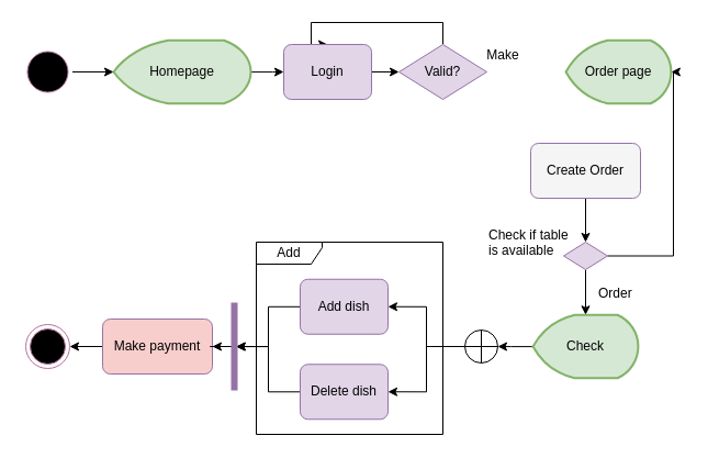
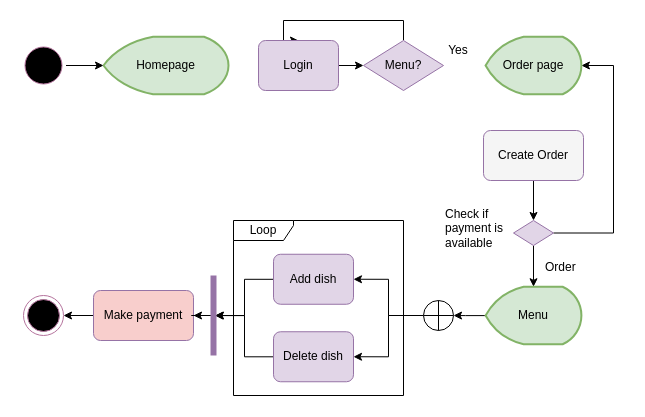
- <mxCell id="4" value="Make" style="text;html=1;align=center;verticalAlign=middle;whiteSpace=wrap;rounded=0;strokeWidth=1;" parent="1" vertex="1"><mxGeometry x="433" y="40" width="50" height="20" as="geometry" /></mxCell>
+ <mxCell id="4" value="Yes" style="text;html=1;align=center;verticalAlign=middle;whiteSpace=wrap;rounded=0;strokeWidth=1;" parent="1" vertex="1"><mxGeometry x="433" y="40" width="50" height="20" as="geometry" /></mxCell>
- <mxCell id="23" style="edgeStyle=orthogonalEdgeStyle;rounded=0;orthogonalLoop=1;jettySize=auto;html=1;entryX=0;entryY=0.5;entryDx=0;entryDy=0;" edge="1" parent="1" source="24" target="8"><mxGeometry relative="1" as="geometry" /></mxCell>
- <mxCell id="3" value="Valid?" style="strokeWidth=1;html=1;shape=mxgraph.flowchart.decision;whiteSpace=wrap;fillColor=#e1d5e7;strokeColor=#9673a6;" parent="1" vertex="1"><mxGeometry x="363" y="40" width="80" height="50" as="geometry" /></mxCell>
+ <mxCell id="3" value="Menu?" style="strokeWidth=1;html=1;shape=mxgraph.flowchart.decision;whiteSpace=wrap;fillColor=#e1d5e7;strokeColor=#9673a6;" parent="1" vertex="1"><mxGeometry x="363" y="40" width="80" height="50" as="geometry" /></mxCell>
- <mxCell id="25" value="Order page" style="strokeWidth=2;html=1;shape=mxgraph.flowchart.display;whiteSpace=wrap;fillColor=#d5e8d4;strokeColor=#82b366;" vertex="1" parent="1"><mxGeometry x="515.08" y="36.25" width="95.83" height="57.5" as="geometry" /></mxCell>
+ <mxCell id="25" value="Order page" style="strokeWidth=2;html=1;shape=mxgraph.flowchart.display;whiteSpace=wrap;fillColor=#d5e8d4;strokeColor=#82b366;" vertex="1" parent="1"><mxGeometry x="485.08" y="36.25" width="95.83" height="57.5" as="geometry" /></mxCell>
- <mxCell id="14" value="&lt;span style=&quot;color: rgb(0, 0, 0); font-family: Helvetica; font-size: 12px; font-style: normal; font-variant-ligatures: normal; font-variant-caps: normal; font-weight: 400; letter-spacing: normal; orphans: 2; text-align: center; text-indent: 0px; text-transform: none; widows: 2; word-spacing: 0px; -webkit-text-stroke-width: 0px; background-color: rgb(255, 255, 255); text-decoration-thickness: initial; text-decoration-style: initial; text-decoration-color: initial; float: none; display: inline !important;&quot;&gt;Check if table is available&lt;/span&gt;" style="text;whiteSpace=wrap;html=1;" vertex="1" parent="1"><mxGeometry x="443" y="200" width="80" height="40" as="geometry" /></mxCell>
+ <mxCell id="14" value="&lt;span style=&quot;color: rgb(0, 0, 0); font-family: Helvetica; font-size: 12px; font-style: normal; font-variant-ligatures: normal; font-variant-caps: normal; font-weight: 400; letter-spacing: normal; orphans: 2; text-align: center; text-indent: 0px; text-transform: none; widows: 2; word-spacing: 0px; -webkit-text-stroke-width: 0px; background-color: rgb(255, 255, 255); text-decoration-thickness: initial; text-decoration-style: initial; text-decoration-color: initial; float: none; display: inline !important;&quot;&gt;Check if payment is available&lt;/span&gt;" style="text;whiteSpace=wrap;html=1;" vertex="1" parent="1"><mxGeometry x="443" y="200" width="80" height="40" as="geometry" /></mxCell>
- <mxCell id="29" value="Add" style="shape=umlFrame;whiteSpace=wrap;html=1;pointerEvents=0;width=60;height=20;" vertex="1" parent="1"><mxGeometry x="233" y="220" width="170" height="175" as="geometry" /></mxCell>
+ <mxCell id="29" value="Loop" style="shape=umlFrame;whiteSpace=wrap;html=1;pointerEvents=0;width=60;height=20;" vertex="1" parent="1"><mxGeometry x="233" y="220" width="170" height="175" as="geometry" /></mxCell>
- <mxCell id="31" value="Check" style="strokeWidth=2;html=1;shape=mxgraph.flowchart.display;whiteSpace=wrap;fillColor=#d5e8d4;strokeColor=#82b366;" vertex="1" parent="1"><mxGeometry x="485.08" y="286.25" width="95.83" height="57.5" as="geometry" /></mxCell>
+ <mxCell id="31" value="Menu" style="strokeWidth=2;html=1;shape=mxgraph.flowchart.display;whiteSpace=wrap;fillColor=#d5e8d4;strokeColor=#82b366;" vertex="1" parent="1"><mxGeometry x="485.08" y="286.25" width="95.83" height="57.5" as="geometry" /></mxCell>
